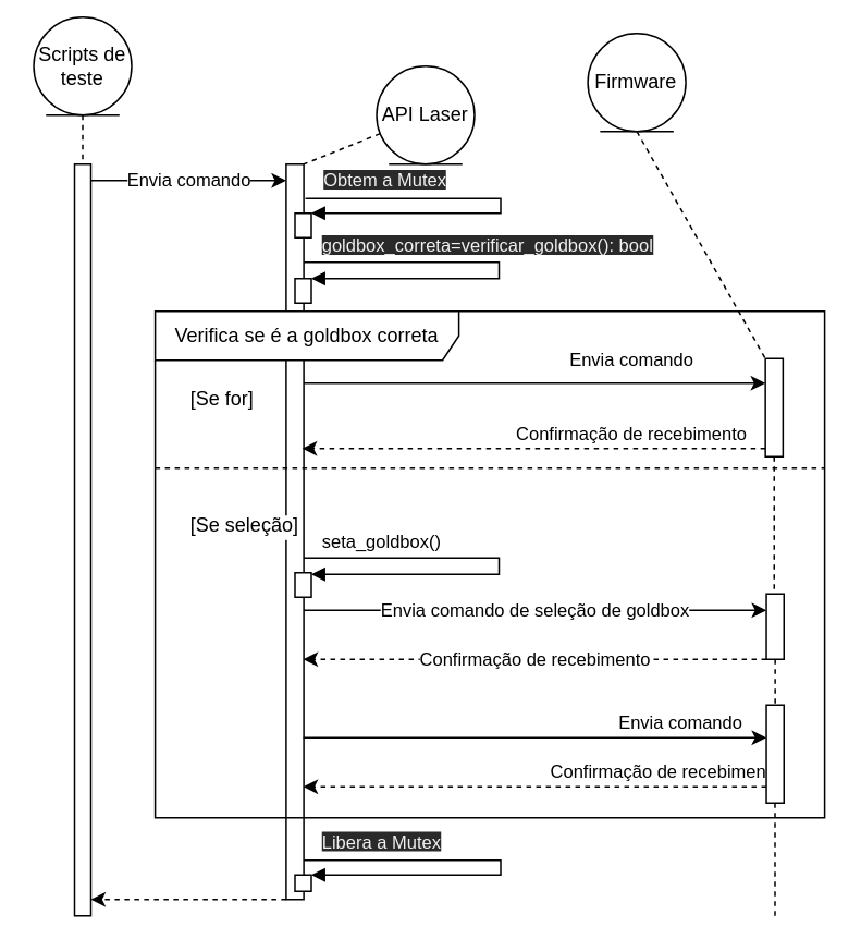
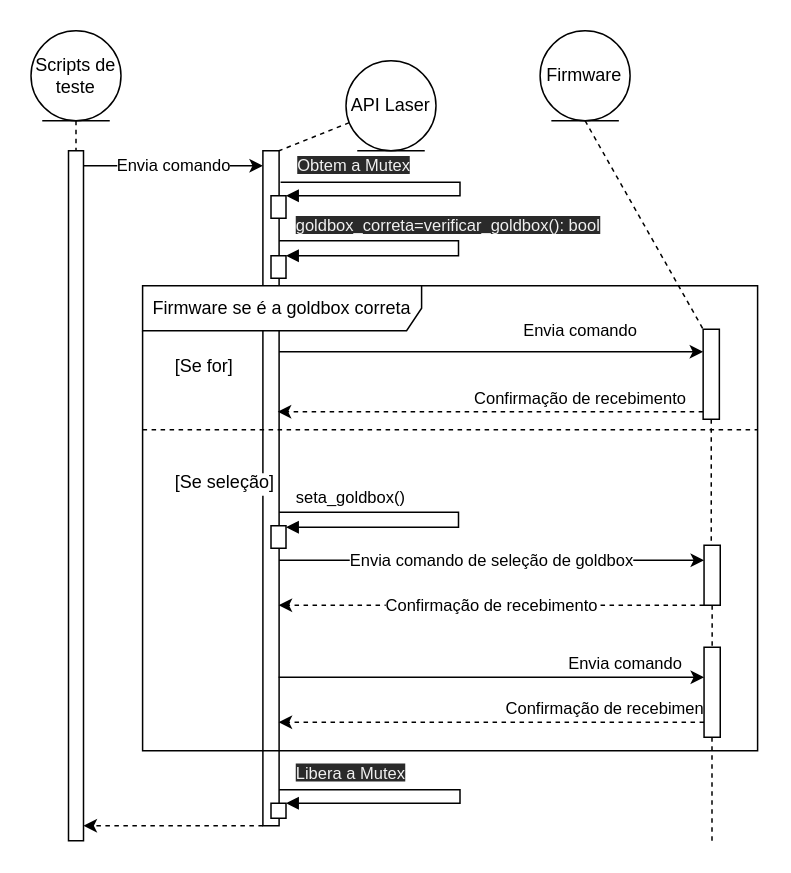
- <mxCell id="38" value="Scripts de teste" style="ellipse;shape=umlEntity;whiteSpace=wrap;html=1;" parent="1" vertex="1"><mxGeometry x="20" y="10" width="60" height="60" as="geometry" /></mxCell>
+ <mxCell id="38" value="Scripts de teste" style="ellipse;shape=umlEntity;whiteSpace=wrap;html=1;" parent="1" vertex="1"><mxGeometry x="20" y="20" width="60" height="60" as="geometry" /></mxCell>
- <mxCell id="14" value="Verifica se é a goldbox correta" style="shape=umlFrame;tabWidth=110;tabHeight=30;tabPosition=left;html=1;boundedLbl=1;labelInHeader=1;width=186;height=30;" parent="1" vertex="1"><mxGeometry x="94.4" y="190" width="410" height="310" as="geometry" /></mxCell>
+ <mxCell id="14" value="Firmware se é a goldbox correta" style="shape=umlFrame;tabWidth=110;tabHeight=30;tabPosition=left;html=1;boundedLbl=1;labelInHeader=1;width=186;height=30;" parent="1" vertex="1"><mxGeometry x="94.4" y="190" width="410" height="310" as="geometry" /></mxCell>
